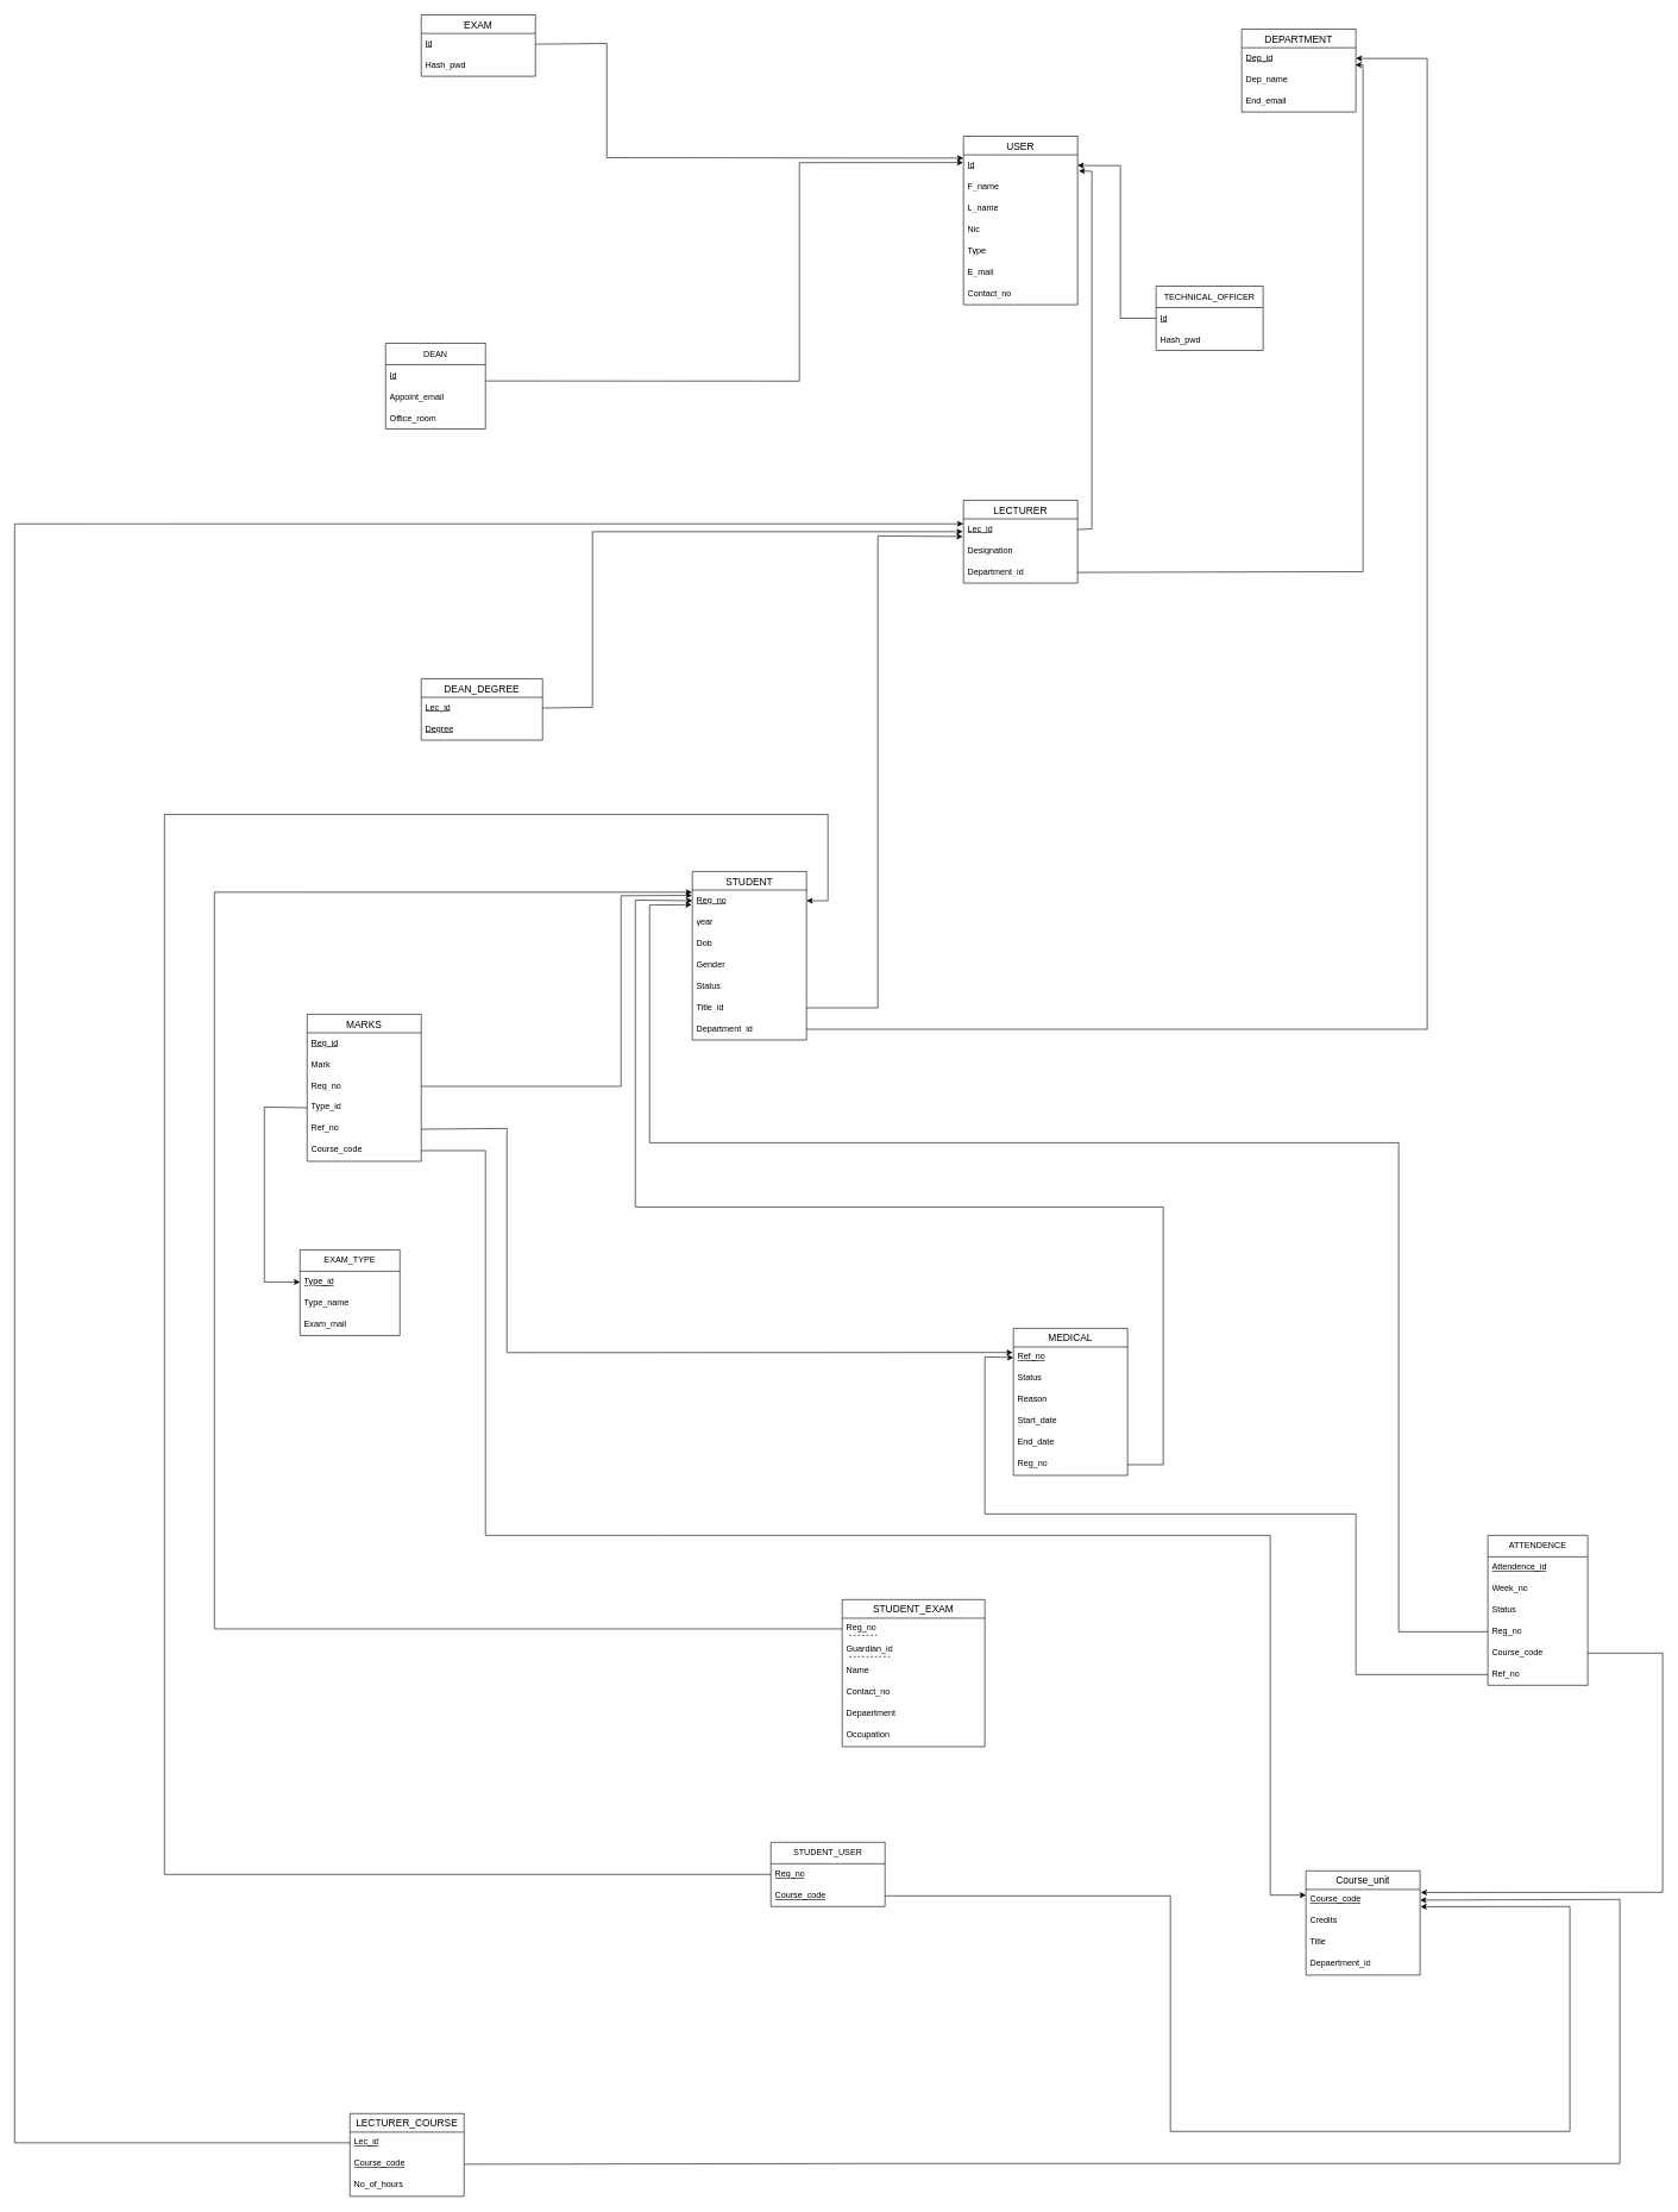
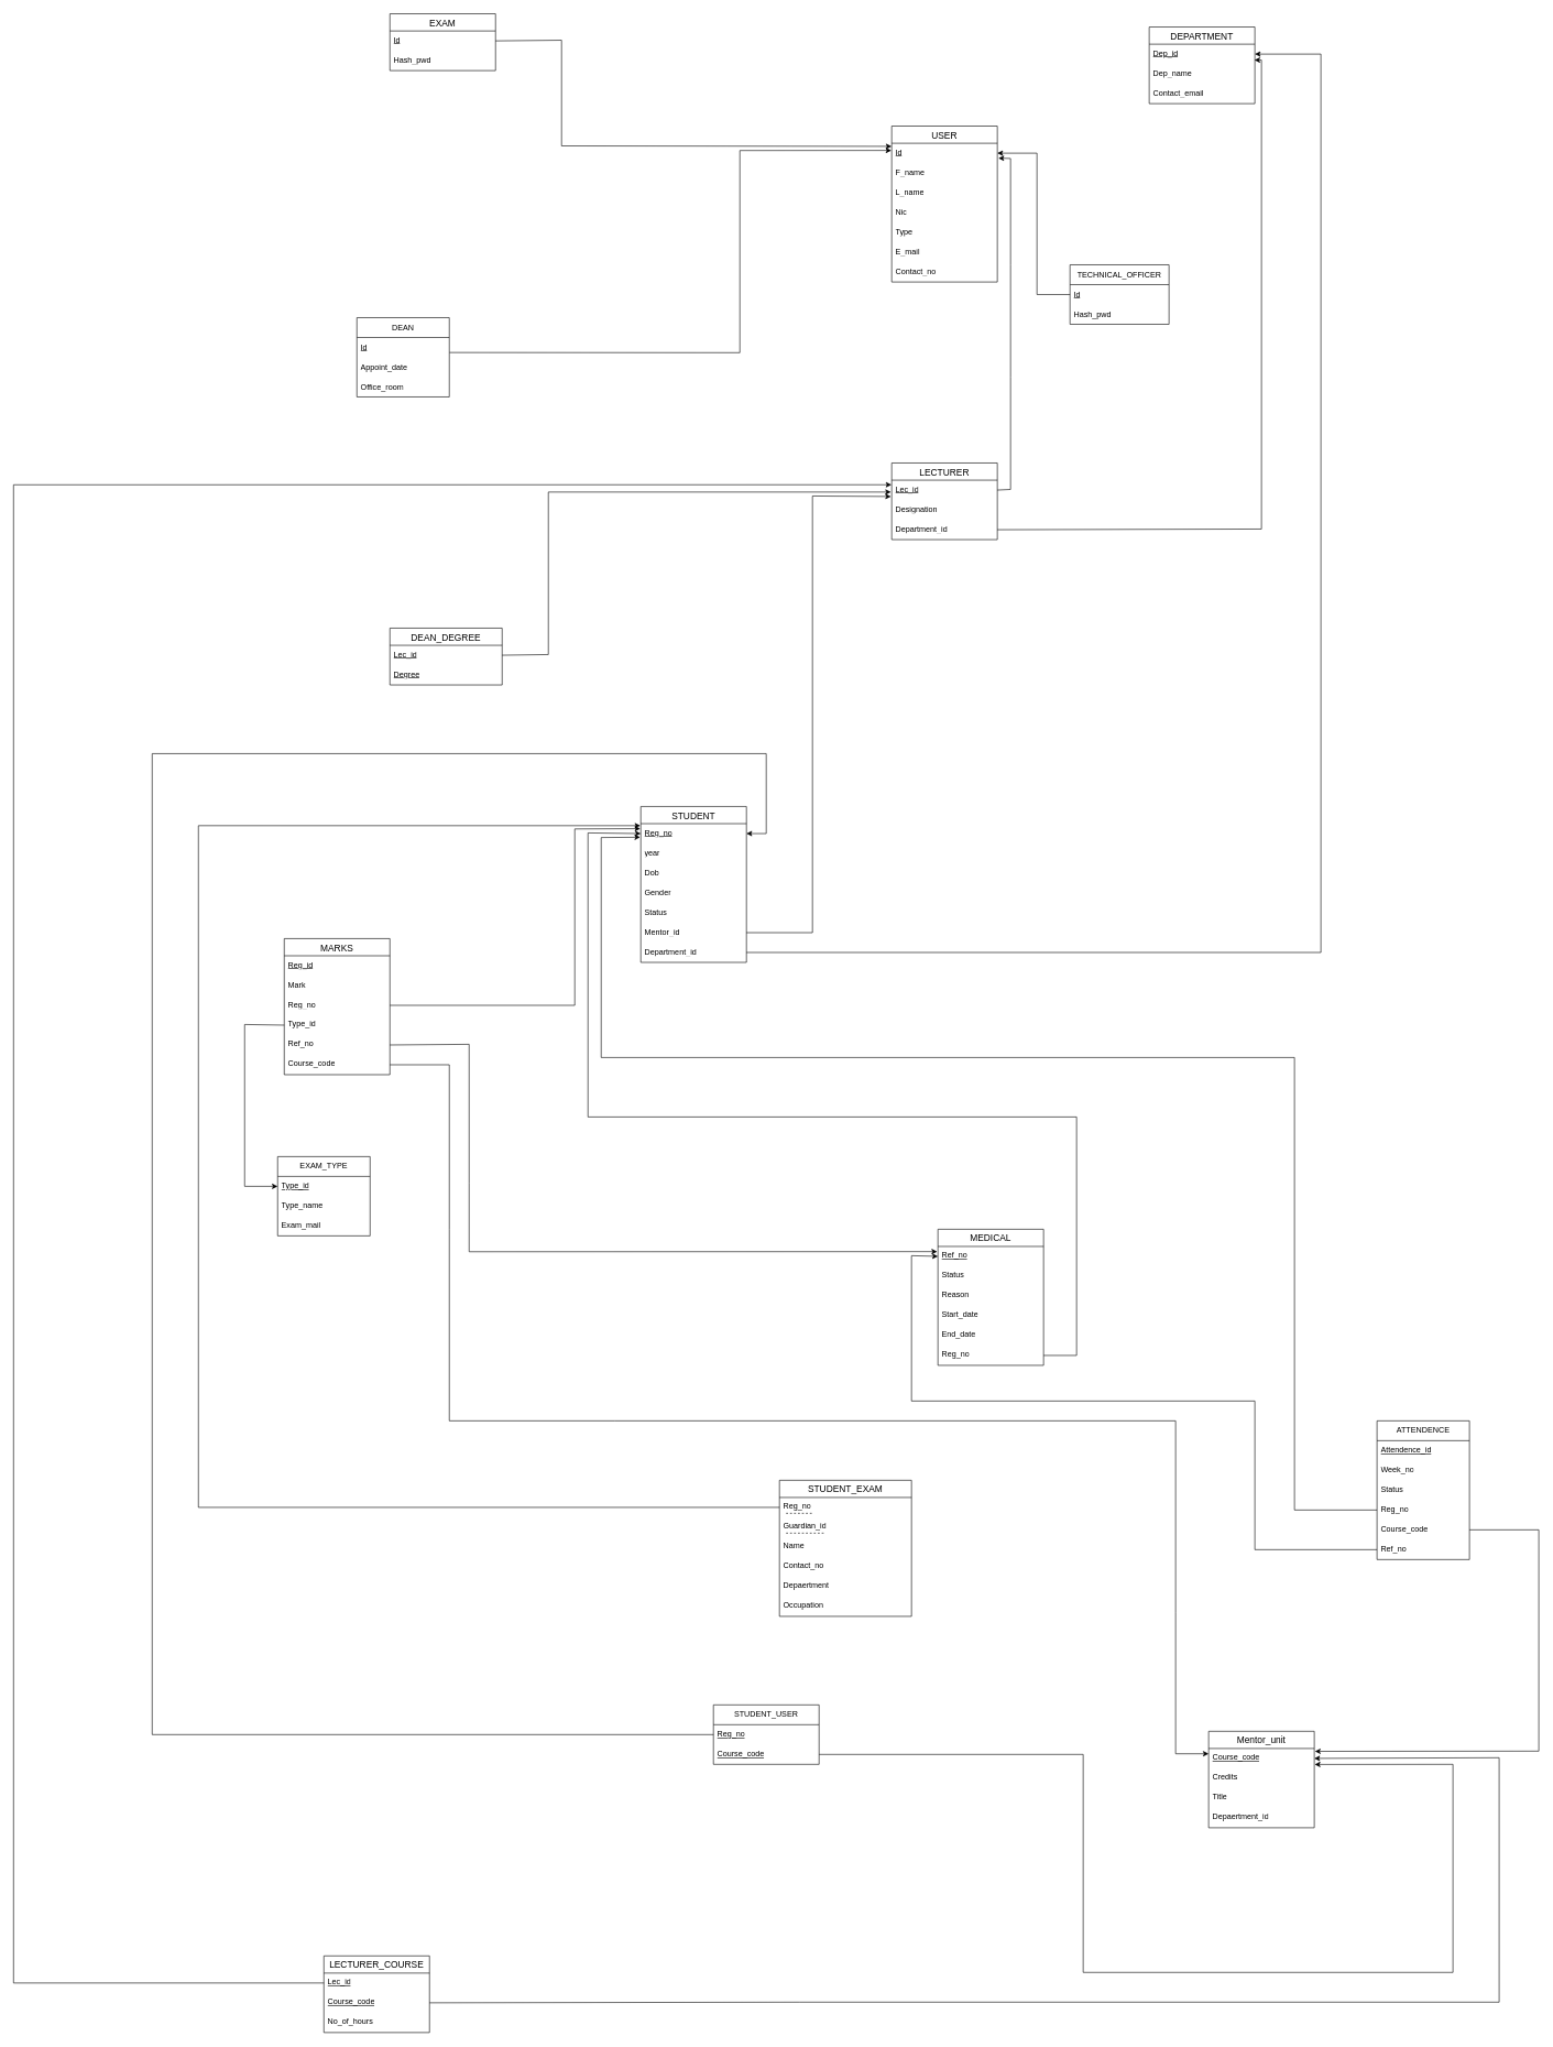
- <mxCell id="5" value="End_email" style="text;strokeColor=none;fillColor=none;spacingLeft=4;spacingRight=4;overflow=hidden;rotatable=0;points=[[0,0.5],[1,0.5]];portConstraint=eastwest;fontSize=12;whiteSpace=wrap;html=1;" parent="2" vertex="1"><mxGeometry y="86" width="160" height="30" as="geometry" /></mxCell>
+ <mxCell id="5" value="Contact_email" style="text;strokeColor=none;fillColor=none;spacingLeft=4;spacingRight=4;overflow=hidden;rotatable=0;points=[[0,0.5],[1,0.5]];portConstraint=eastwest;fontSize=12;whiteSpace=wrap;html=1;" parent="2" vertex="1"><mxGeometry y="86" width="160" height="30" as="geometry" /></mxCell>
- <mxCell id="29" value="Appoint_email" style="text;strokeColor=none;fillColor=none;align=left;verticalAlign=middle;spacingLeft=4;spacingRight=4;overflow=hidden;points=[[0,0.5],[1,0.5]];portConstraint=eastwest;rotatable=0;whiteSpace=wrap;html=1;" parent="27" vertex="1"><mxGeometry y="60" width="140" height="30" as="geometry" /></mxCell>
+ <mxCell id="29" value="Appoint_date" style="text;strokeColor=none;fillColor=none;align=left;verticalAlign=middle;spacingLeft=4;spacingRight=4;overflow=hidden;points=[[0,0.5],[1,0.5]];portConstraint=eastwest;rotatable=0;whiteSpace=wrap;html=1;" parent="27" vertex="1"><mxGeometry y="60" width="140" height="30" as="geometry" /></mxCell>
- <mxCell id="37" value="Title_id" style="text;strokeColor=none;fillColor=none;spacingLeft=4;spacingRight=4;overflow=hidden;rotatable=0;points=[[0,0.5],[1,0.5]];portConstraint=eastwest;fontSize=12;whiteSpace=wrap;html=1;" parent="31" vertex="1"><mxGeometry y="176" width="160" height="30" as="geometry" /></mxCell>
+ <mxCell id="37" value="Mentor_id" style="text;strokeColor=none;fillColor=none;spacingLeft=4;spacingRight=4;overflow=hidden;rotatable=0;points=[[0,0.5],[1,0.5]];portConstraint=eastwest;fontSize=12;whiteSpace=wrap;html=1;" parent="31" vertex="1"><mxGeometry y="176" width="160" height="30" as="geometry" /></mxCell>
- <mxCell id="53" value="Course_unit" style="swimlane;fontStyle=0;childLayout=stackLayout;horizontal=1;startSize=26;horizontalStack=0;resizeParent=1;resizeParentMax=0;resizeLast=0;collapsible=1;marginBottom=0;align=center;fontSize=14;" parent="1" vertex="1"><mxGeometry x="1830" y="2620" width="160" height="146" as="geometry" /></mxCell>
+ <mxCell id="53" value="Mentor_unit" style="swimlane;fontStyle=0;childLayout=stackLayout;horizontal=1;startSize=26;horizontalStack=0;resizeParent=1;resizeParentMax=0;resizeLast=0;collapsible=1;marginBottom=0;align=center;fontSize=14;" parent="1" vertex="1"><mxGeometry x="1830" y="2620" width="160" height="146" as="geometry" /></mxCell>
